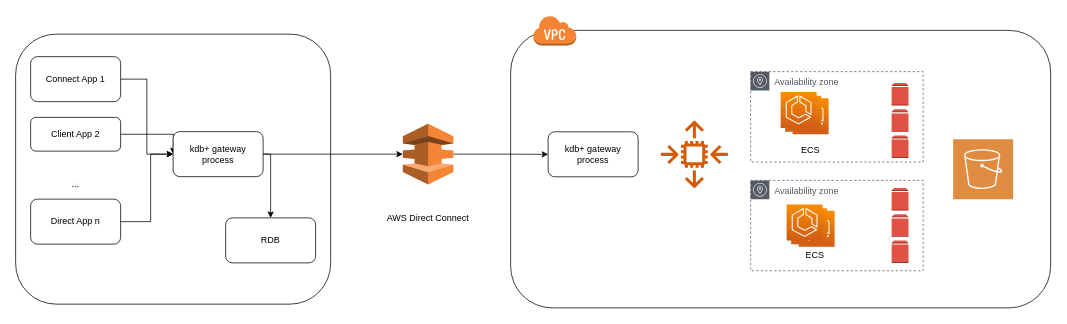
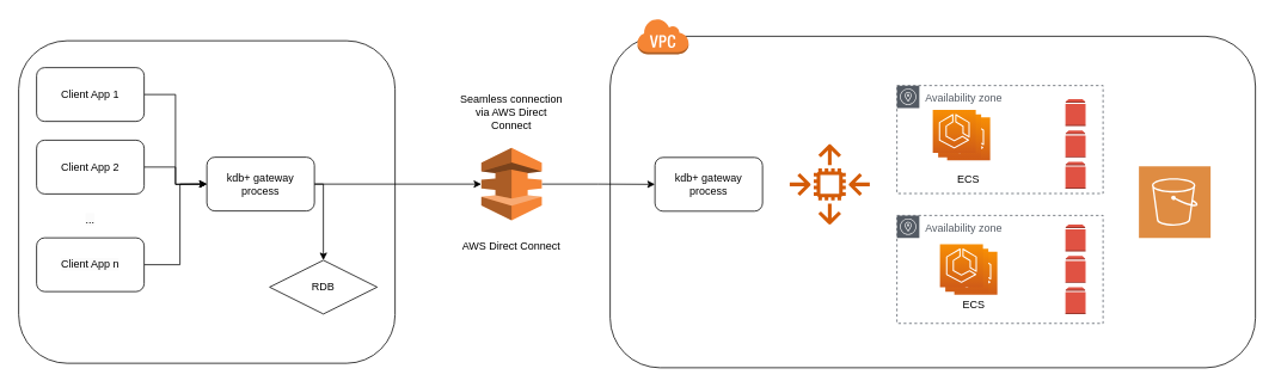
- <mxCell id="5" value="Connect App 1" style="rounded=1;whiteSpace=wrap;html=1;" parent="1" vertex="1"><mxGeometry x="40" y="75" width="120" height="60" as="geometry" /></mxCell>
+ <mxCell id="5" value="Client App 1" style="rounded=1;whiteSpace=wrap;html=1;" parent="1" vertex="1"><mxGeometry x="40" y="75" width="120" height="60" as="geometry" /></mxCell>
+ <mxCell id="16" value="Seamless connection via AWS Direct Connect" style="whiteSpace=wrap;html=1;strokeColor=none;" parent="1" vertex="1"><mxGeometry x="510" y="95" width="120" height="60" as="geometry" /></mxCell>
- <mxCell id="7" value="Client App 2" style="rounded=1;whiteSpace=wrap;html=1;" parent="1" vertex="1"><mxGeometry x="40" y="156" width="120" height="45" as="geometry" /></mxCell>
+ <mxCell id="7" value="Client App 2" style="rounded=1;whiteSpace=wrap;html=1;" parent="1" vertex="1"><mxGeometry x="40" y="156" width="120" height="60" as="geometry" /></mxCell>
- <mxCell id="17" value="AWS Direct Connect" style="whiteSpace=wrap;html=1;fillColor=default;strokeColor=none;" parent="1" vertex="1"><mxGeometry x="510" y="270" width="120" height="40" as="geometry" /></mxCell>
+ <mxCell id="17" value="AWS Direct Connect" style="whiteSpace=wrap;html=1;fillColor=default;strokeColor=none;" parent="1" vertex="1"><mxGeometry x="510" y="255" width="120" height="40" as="geometry" /></mxCell>
- <mxCell id="9" value="&lt;span style=&quot;color: rgb(0, 0, 0); font-family: Helvetica; font-size: 12px; font-style: normal; font-variant-ligatures: normal; font-variant-caps: normal; font-weight: 400; letter-spacing: normal; orphans: 2; text-align: center; text-indent: 0px; text-transform: none; widows: 2; word-spacing: 0px; -webkit-text-stroke-width: 0px; background-color: rgb(251, 251, 251); text-decoration-thickness: initial; text-decoration-style: initial; text-decoration-color: initial; float: none; display: inline !important;&quot;&gt;Direct App n&lt;/span&gt;" style="rounded=1;whiteSpace=wrap;html=1;" parent="1" vertex="1"><mxGeometry x="40" y="265" width="120" height="60" as="geometry" /></mxCell>
+ <mxCell id="9" value="&lt;span style=&quot;color: rgb(0, 0, 0); font-family: Helvetica; font-size: 12px; font-style: normal; font-variant-ligatures: normal; font-variant-caps: normal; font-weight: 400; letter-spacing: normal; orphans: 2; text-align: center; text-indent: 0px; text-transform: none; widows: 2; word-spacing: 0px; -webkit-text-stroke-width: 0px; background-color: rgb(251, 251, 251); text-decoration-thickness: initial; text-decoration-style: initial; text-decoration-color: initial; float: none; display: inline !important;&quot;&gt;Client App n&lt;/span&gt;" style="rounded=1;whiteSpace=wrap;html=1;" parent="1" vertex="1"><mxGeometry x="40" y="265" width="120" height="60" as="geometry" /></mxCell>
- <mxCell id="38" value="RDB" style="rounded=1;whiteSpace=wrap;html=1;" parent="1" vertex="1"><mxGeometry x="300" y="290" width="120" height="60" as="geometry" /></mxCell>
+ <mxCell id="38" value="RDB" style="rhombus;whiteSpace=wrap;html=1;" parent="1" vertex="1"><mxGeometry x="300" y="290" width="120" height="60" as="geometry" /></mxCell>
